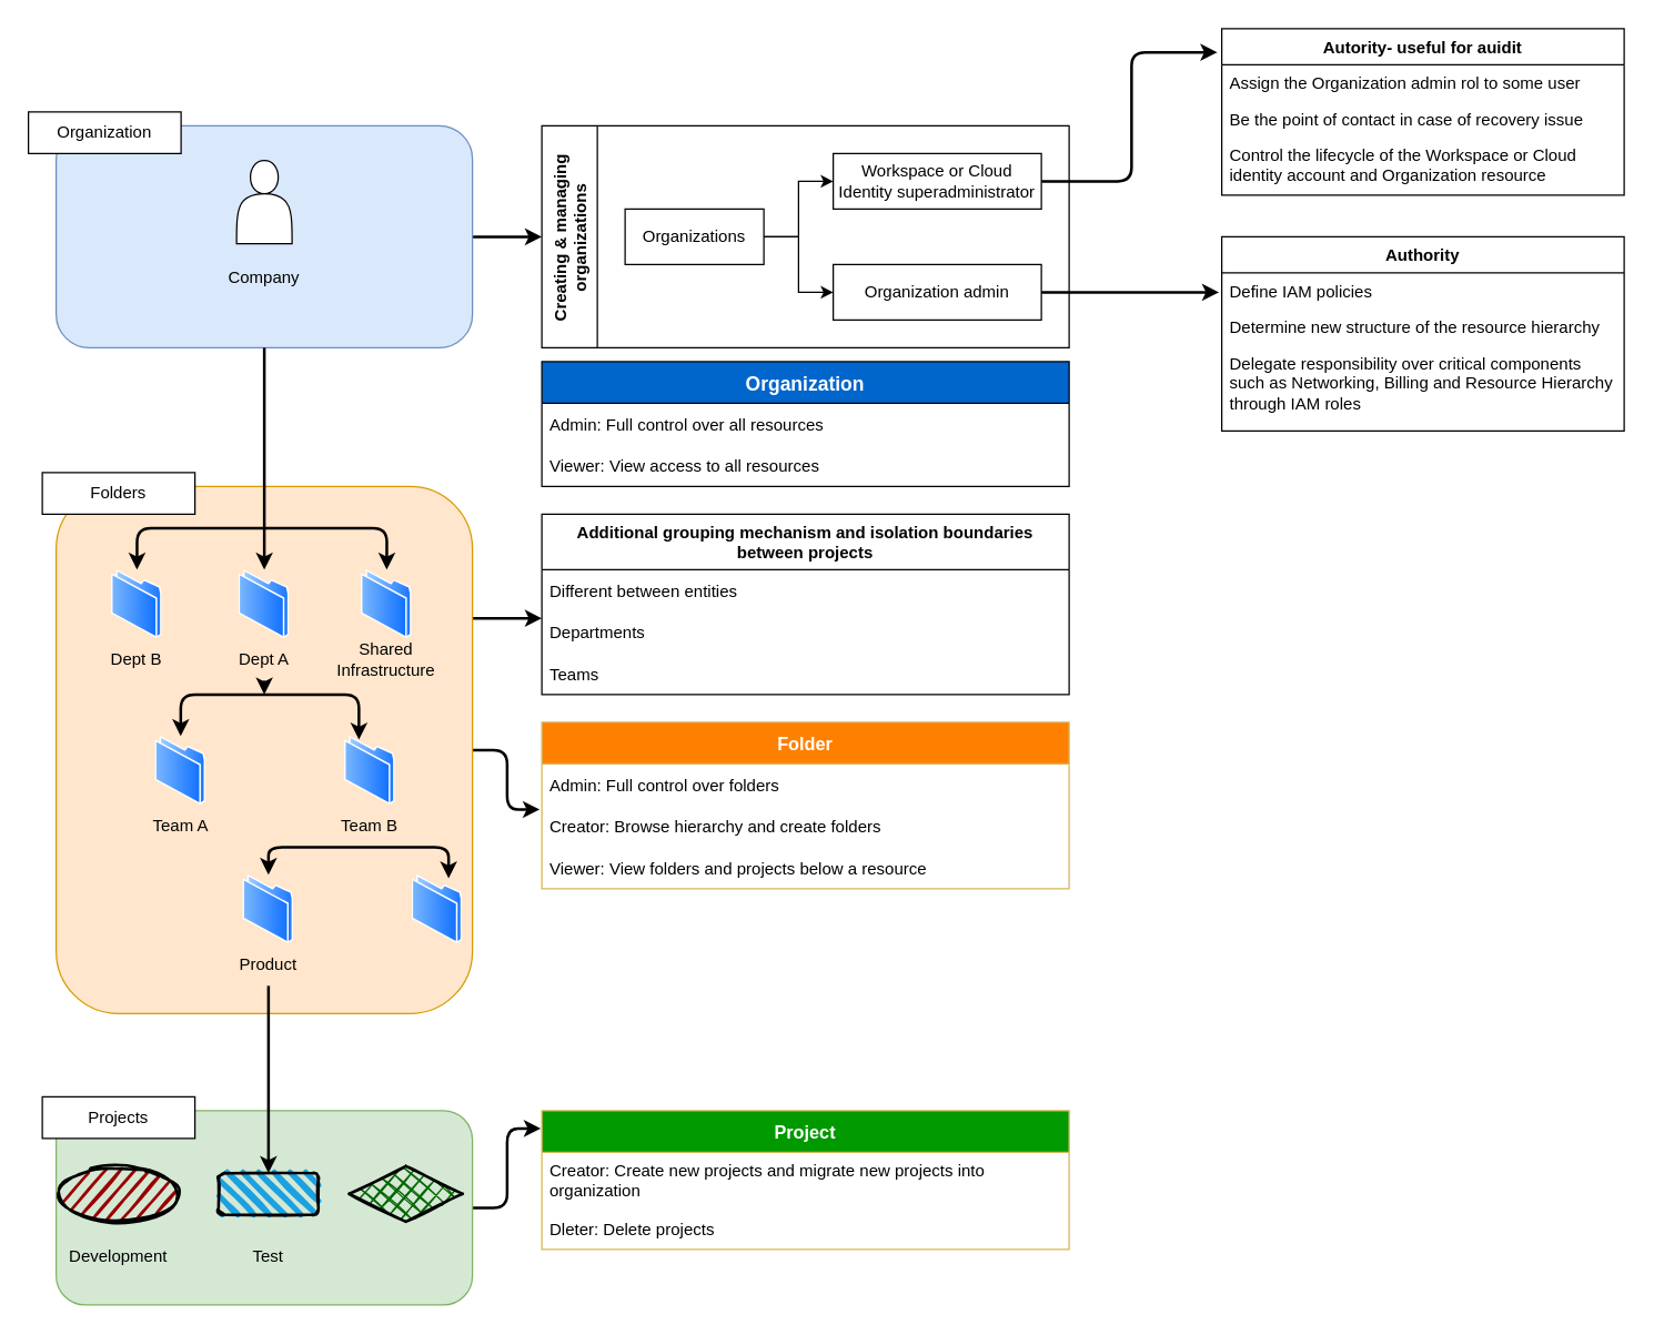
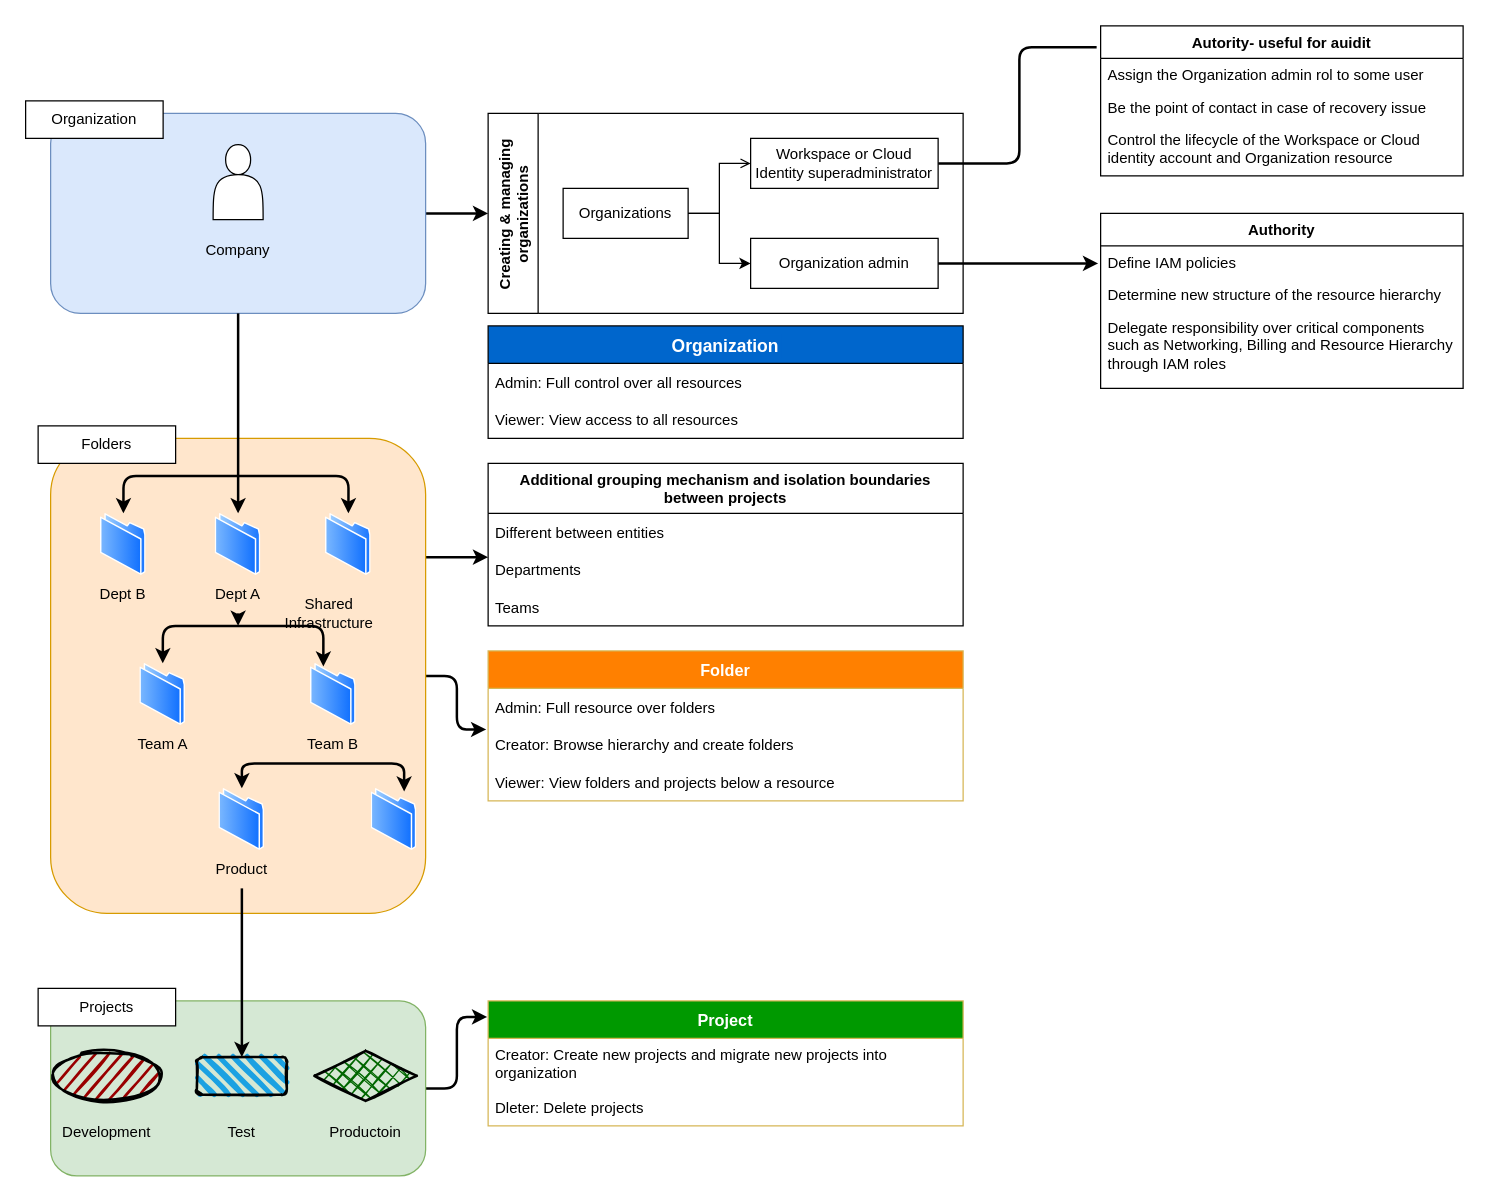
- <mxCell id="7" style="edgeStyle=orthogonalEdgeStyle;html=1;exitX=1;exitY=0.5;exitDx=0;exitDy=0;strokeWidth=2;entryX=-0.011;entryY=0.142;entryDx=0;entryDy=0;entryPerimeter=0;" edge="1" parent="1" source="10" target="14"><mxGeometry relative="1" as="geometry"><mxPoint x="850" y="130" as="targetPoint" /></mxGeometry></mxCell>
+ <mxCell id="7" style="edgeStyle=orthogonalEdgeStyle;html=1;exitX=1;exitY=0.5;exitDx=0;exitDy=0;strokeWidth=2;entryX=-0.011;entryY=0.142;entryDx=0;entryDy=0;entryPerimeter=0;endArrow=none;" edge="1" parent="1" source="10" target="14"><mxGeometry relative="1" as="geometry"><mxPoint x="850" y="130" as="targetPoint" /></mxGeometry></mxCell>
- <mxCell id="11" value="" style="edgeStyle=elbowEdgeStyle;elbow=horizontal;html=1;rounded=0;" parent="8" source="9" target="10" edge="1"><mxGeometry relative="1" as="geometry" /></mxCell>
+ <mxCell id="11" value="" style="edgeStyle=elbowEdgeStyle;elbow=horizontal;html=1;rounded=0;endArrow=open;" parent="8" source="9" target="10" edge="1"><mxGeometry relative="1" as="geometry" /></mxCell>
- <mxCell id="38" value="Shared&lt;br&gt;Infrastructure" style="text;html=1;strokeColor=none;fillColor=none;align=center;verticalAlign=middle;whiteSpace=wrap;rounded=0;fontColor=#000000;" vertex="1" parent="1"><mxGeometry x="248.25" y="460" width="60" height="30" as="geometry" /></mxCell>
+ <mxCell id="38" value="Shared&lt;br&gt;Infrastructure" style="text;html=1;strokeColor=none;fillColor=none;align=center;verticalAlign=middle;whiteSpace=wrap;rounded=0;fontColor=#000000;" vertex="1" parent="1"><mxGeometry x="233.25" y="475" width="60" height="30" as="geometry" /></mxCell>
- <mxCell id="53" value="Admin: Full control over folders" style="text;strokeColor=none;fillColor=none;align=left;verticalAlign=middle;spacingLeft=4;spacingRight=4;overflow=hidden;points=[[0,0.5],[1,0.5]];portConstraint=eastwest;rotatable=0;fontColor=#000000;" vertex="1" parent="52"><mxGeometry y="30" width="380" height="30" as="geometry" /></mxCell>
+ <mxCell id="53" value="Admin: Full resource over folders" style="text;strokeColor=none;fillColor=none;align=left;verticalAlign=middle;spacingLeft=4;spacingRight=4;overflow=hidden;points=[[0,0.5],[1,0.5]];portConstraint=eastwest;rotatable=0;fontColor=#000000;" vertex="1" parent="52"><mxGeometry y="30" width="380" height="30" as="geometry" /></mxCell>
+ <mxCell id="64" value="Productoin" style="text;html=1;strokeColor=none;fillColor=none;align=center;verticalAlign=middle;whiteSpace=wrap;rounded=0;fontColor=#000000;" vertex="1" parent="1"><mxGeometry x="262" y="890" width="60" height="30" as="geometry" /></mxCell>
